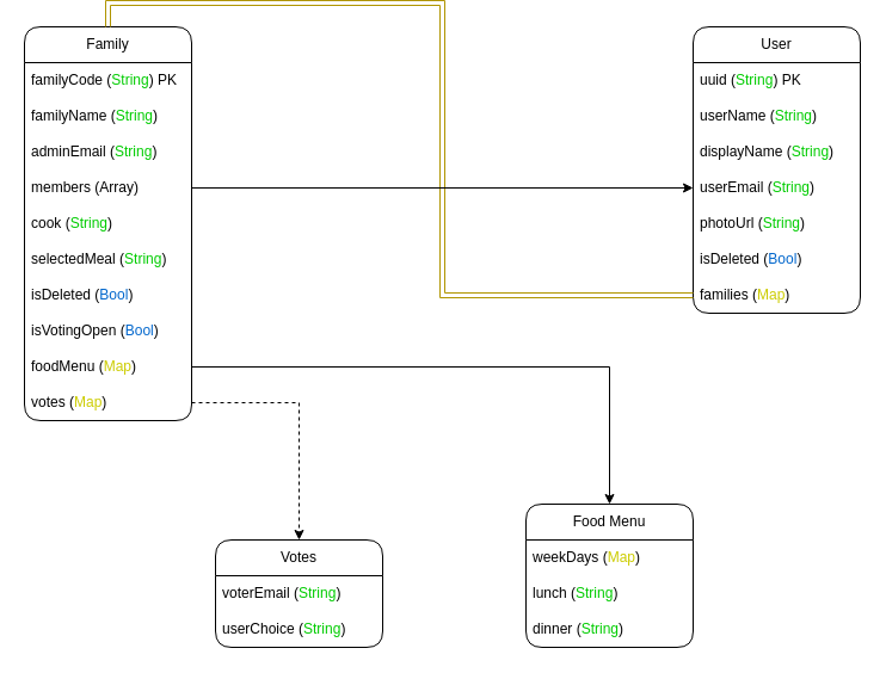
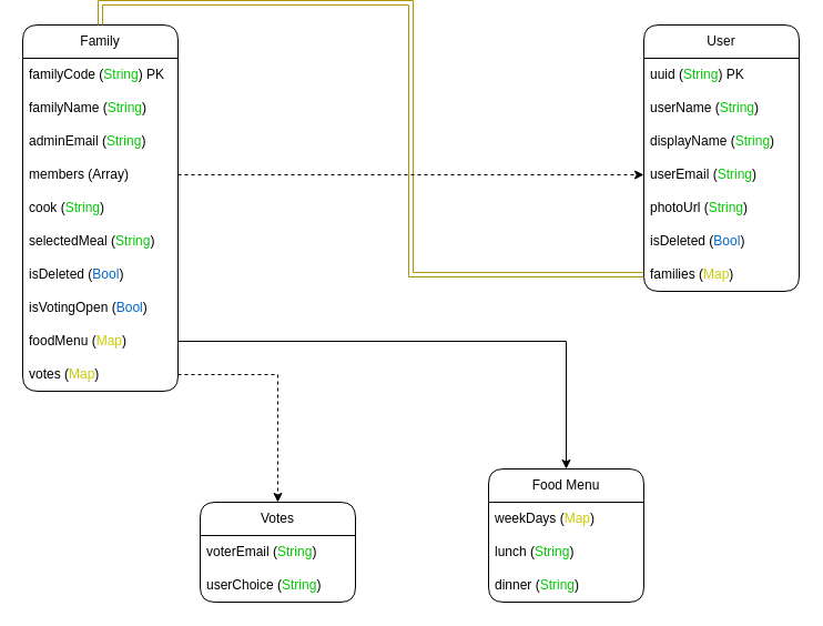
- <mxCell id="31" style="edgeStyle=orthogonalEdgeStyle;rounded=0;orthogonalLoop=1;jettySize=auto;html=1;exitX=1;exitY=0.5;exitDx=0;exitDy=0;entryX=0;entryY=0.5;entryDx=0;entryDy=0;" edge="1" parent="1" source="6" target="17"><mxGeometry relative="1" as="geometry" /></mxCell>
+ <mxCell id="31" style="edgeStyle=orthogonalEdgeStyle;rounded=0;orthogonalLoop=1;jettySize=auto;html=1;exitX=1;exitY=0.5;exitDx=0;exitDy=0;entryX=0;entryY=0.5;entryDx=0;entryDy=0;dashed=1;" edge="1" parent="1" source="6" target="17"><mxGeometry relative="1" as="geometry" /></mxCell>
